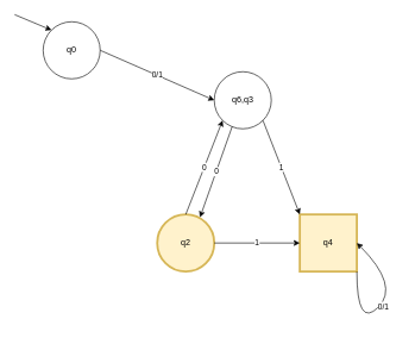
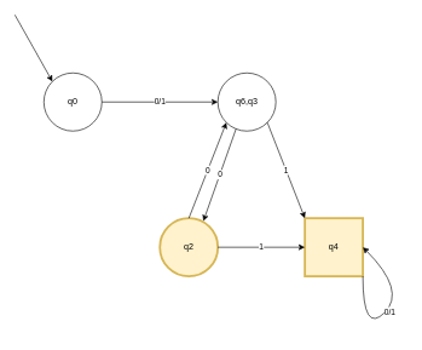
- <mxCell id="3" value="q0" style="ellipse;whiteSpace=wrap;html=1;aspect=fixed;" vertex="1" parent="1"><mxGeometry x="60" y="30" width="80" height="80" as="geometry" /></mxCell>
+ <mxCell id="3" value="q0" style="ellipse;whiteSpace=wrap;html=1;aspect=fixed;" vertex="1" parent="1"><mxGeometry x="60" y="100" width="80" height="80" as="geometry" /></mxCell>
